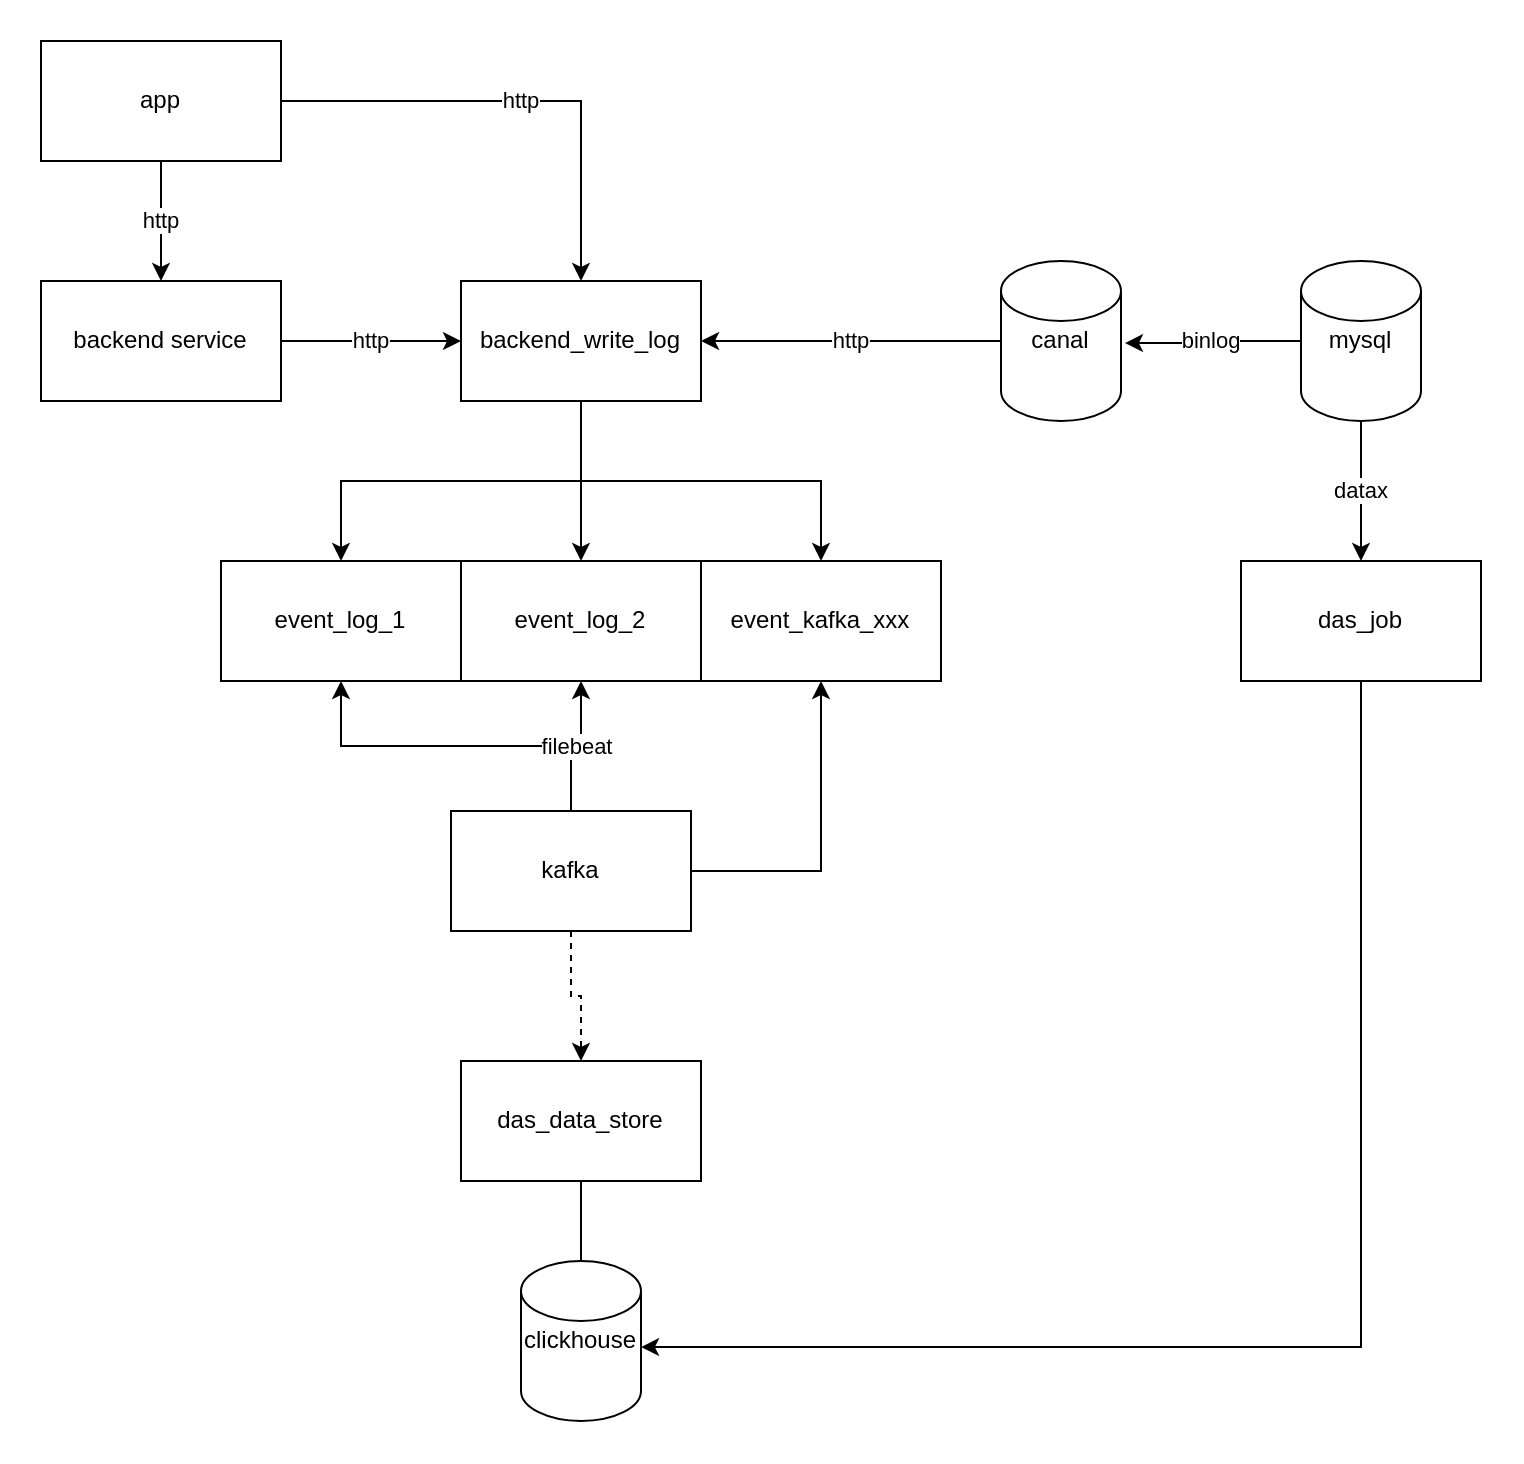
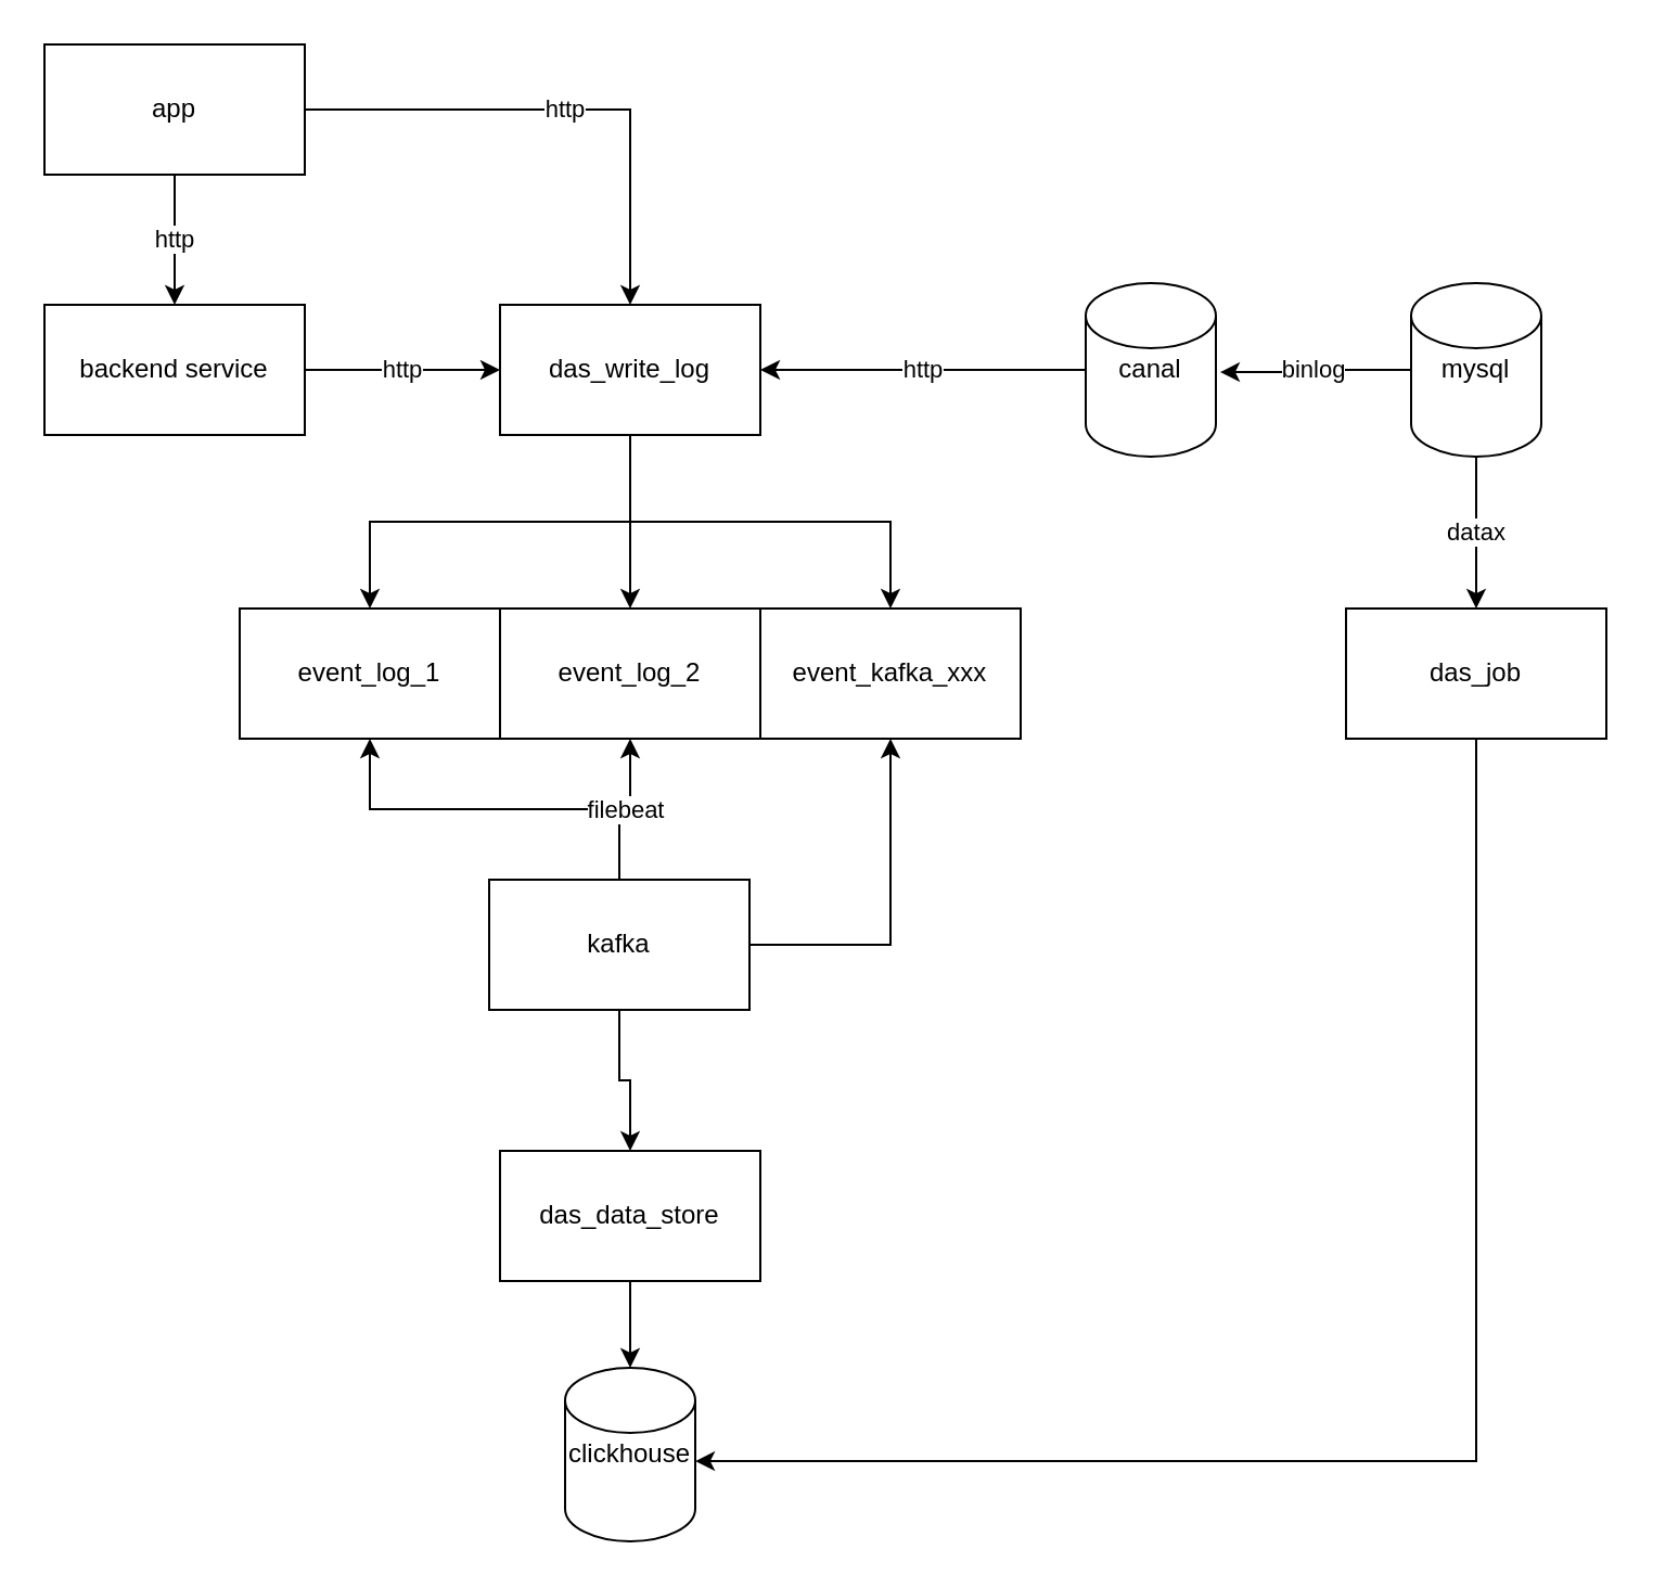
- <mxCell id="9" value="backend_write_log" style="rounded=0;whiteSpace=wrap;html=1;" vertex="1" parent="1"><mxGeometry x="230" y="140" width="120" height="60" as="geometry" /></mxCell>
+ <mxCell id="9" value="das_write_log" style="rounded=0;whiteSpace=wrap;html=1;" vertex="1" parent="1"><mxGeometry x="230" y="140" width="120" height="60" as="geometry" /></mxCell>
- <mxCell id="27" style="edgeStyle=orthogonalEdgeStyle;rounded=0;orthogonalLoop=1;jettySize=auto;html=1;entryX=0.5;entryY=0;entryDx=0;entryDy=0;dashed=1;" edge="1" parent="1" source="28" target="15"><mxGeometry relative="1" as="geometry" /></mxCell>
+ <mxCell id="27" style="edgeStyle=orthogonalEdgeStyle;rounded=0;orthogonalLoop=1;jettySize=auto;html=1;entryX=0.5;entryY=0;entryDx=0;entryDy=0;" edge="1" parent="1" source="28" target="15"><mxGeometry relative="1" as="geometry" /></mxCell>
- <mxCell id="14" style="edgeStyle=orthogonalEdgeStyle;rounded=0;orthogonalLoop=1;jettySize=auto;html=1;endArrow=none;" edge="1" parent="1" source="15" target="16"><mxGeometry relative="1" as="geometry" /></mxCell>
+ <mxCell id="14" style="edgeStyle=orthogonalEdgeStyle;rounded=0;orthogonalLoop=1;jettySize=auto;html=1;" edge="1" parent="1" source="15" target="16"><mxGeometry relative="1" as="geometry" /></mxCell>
